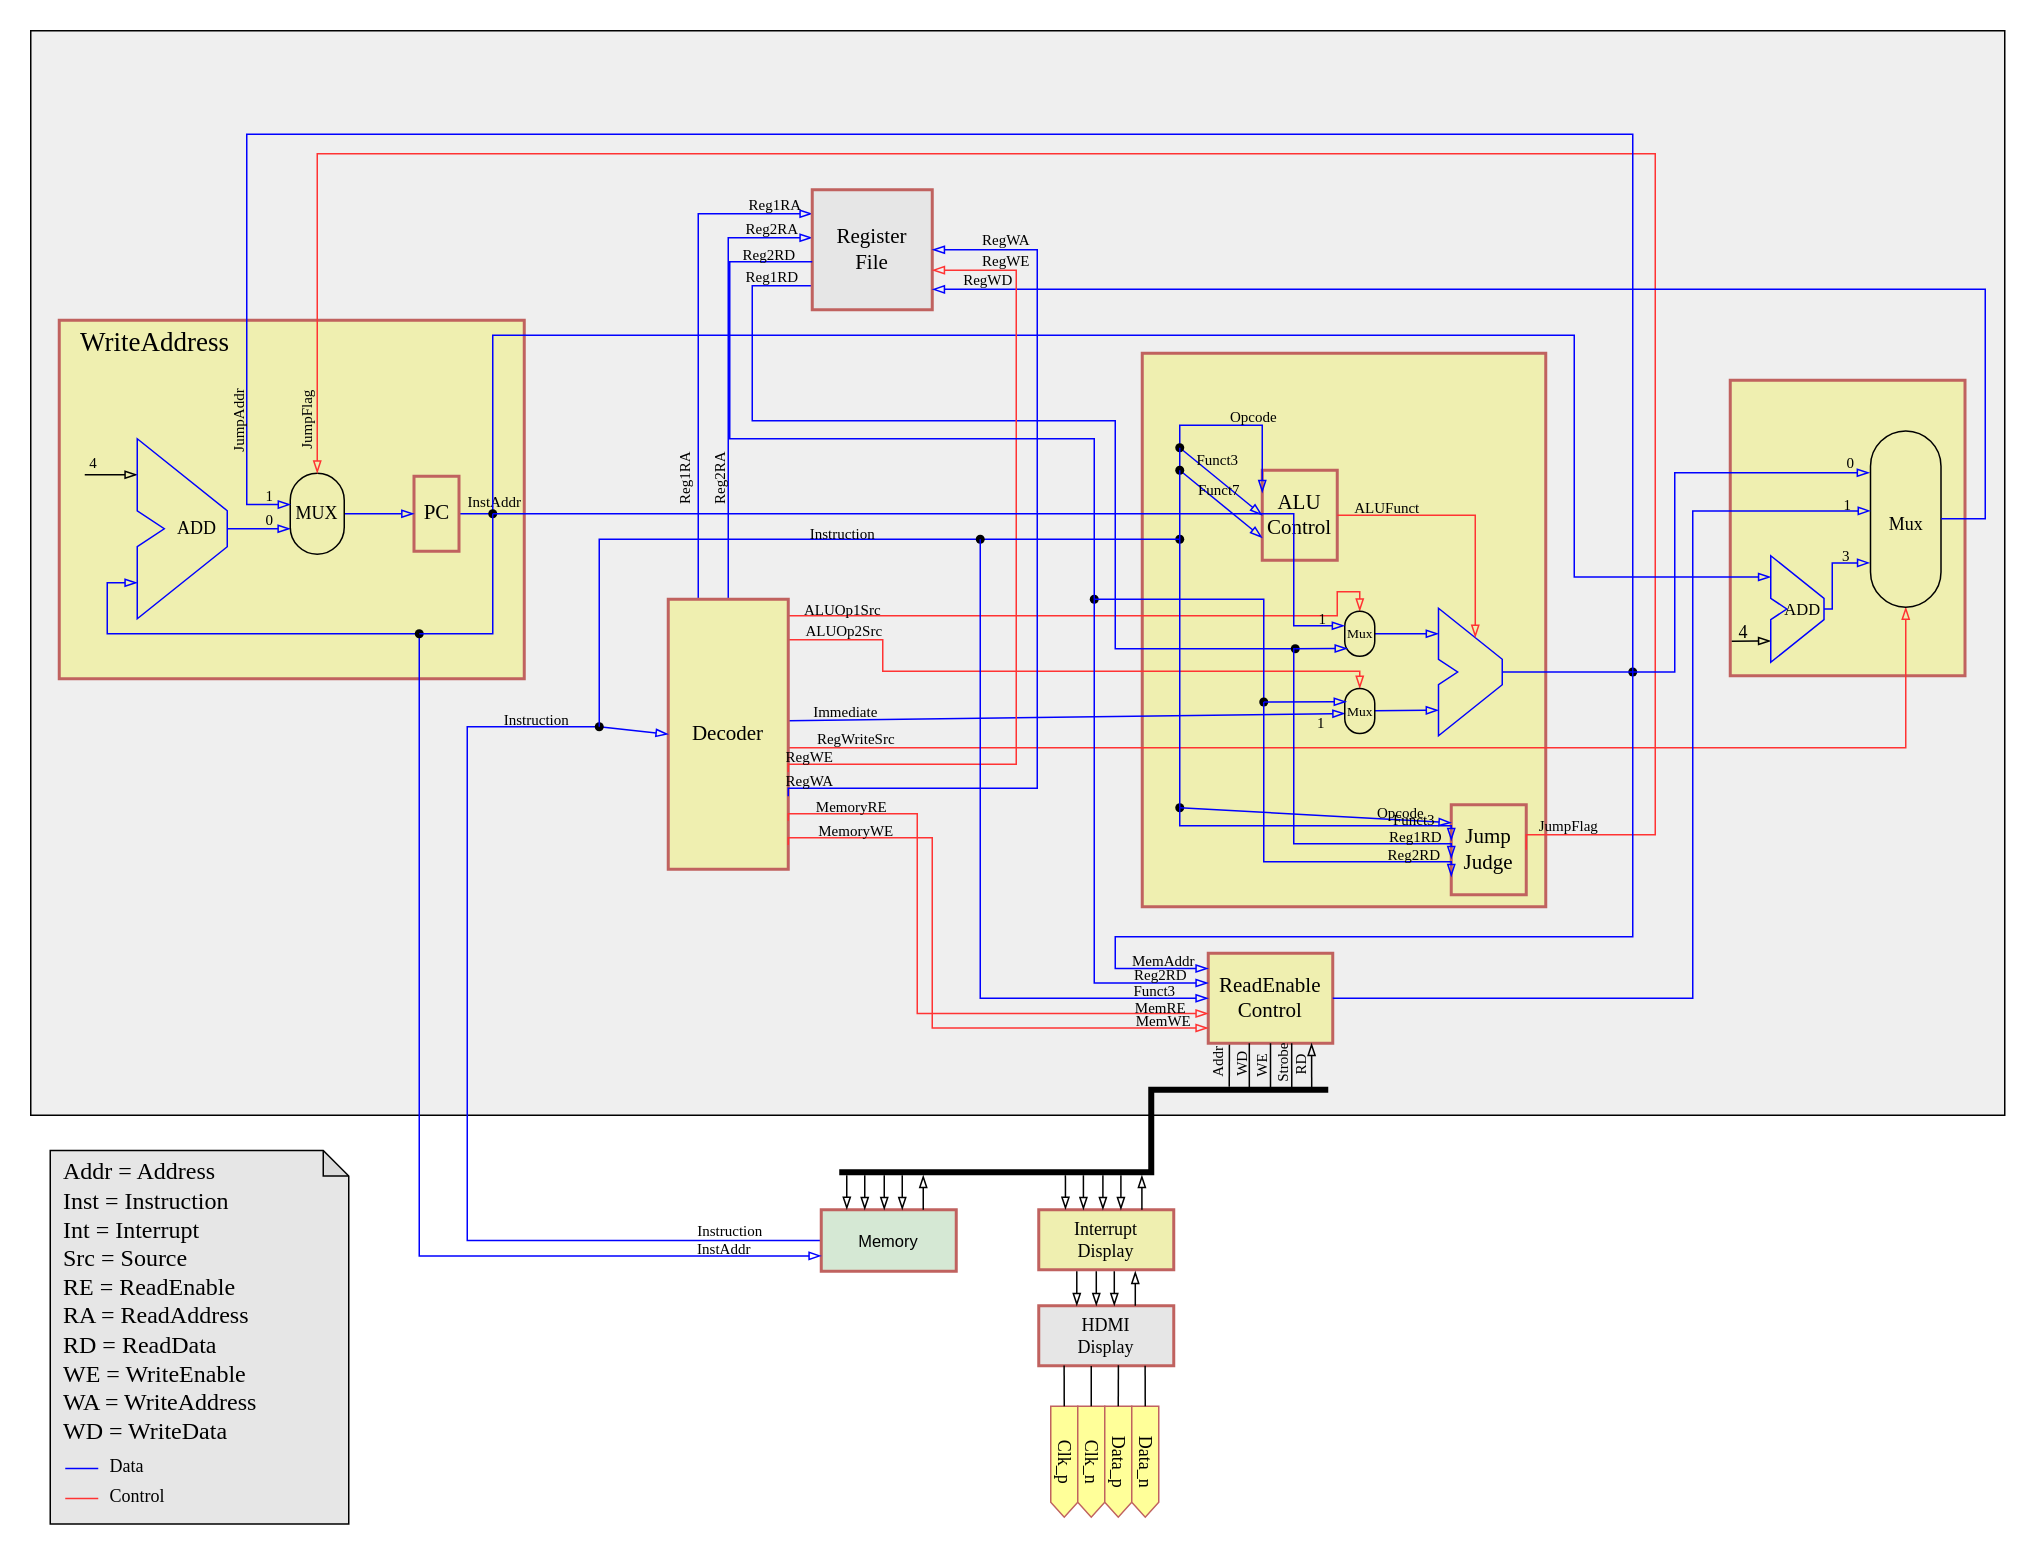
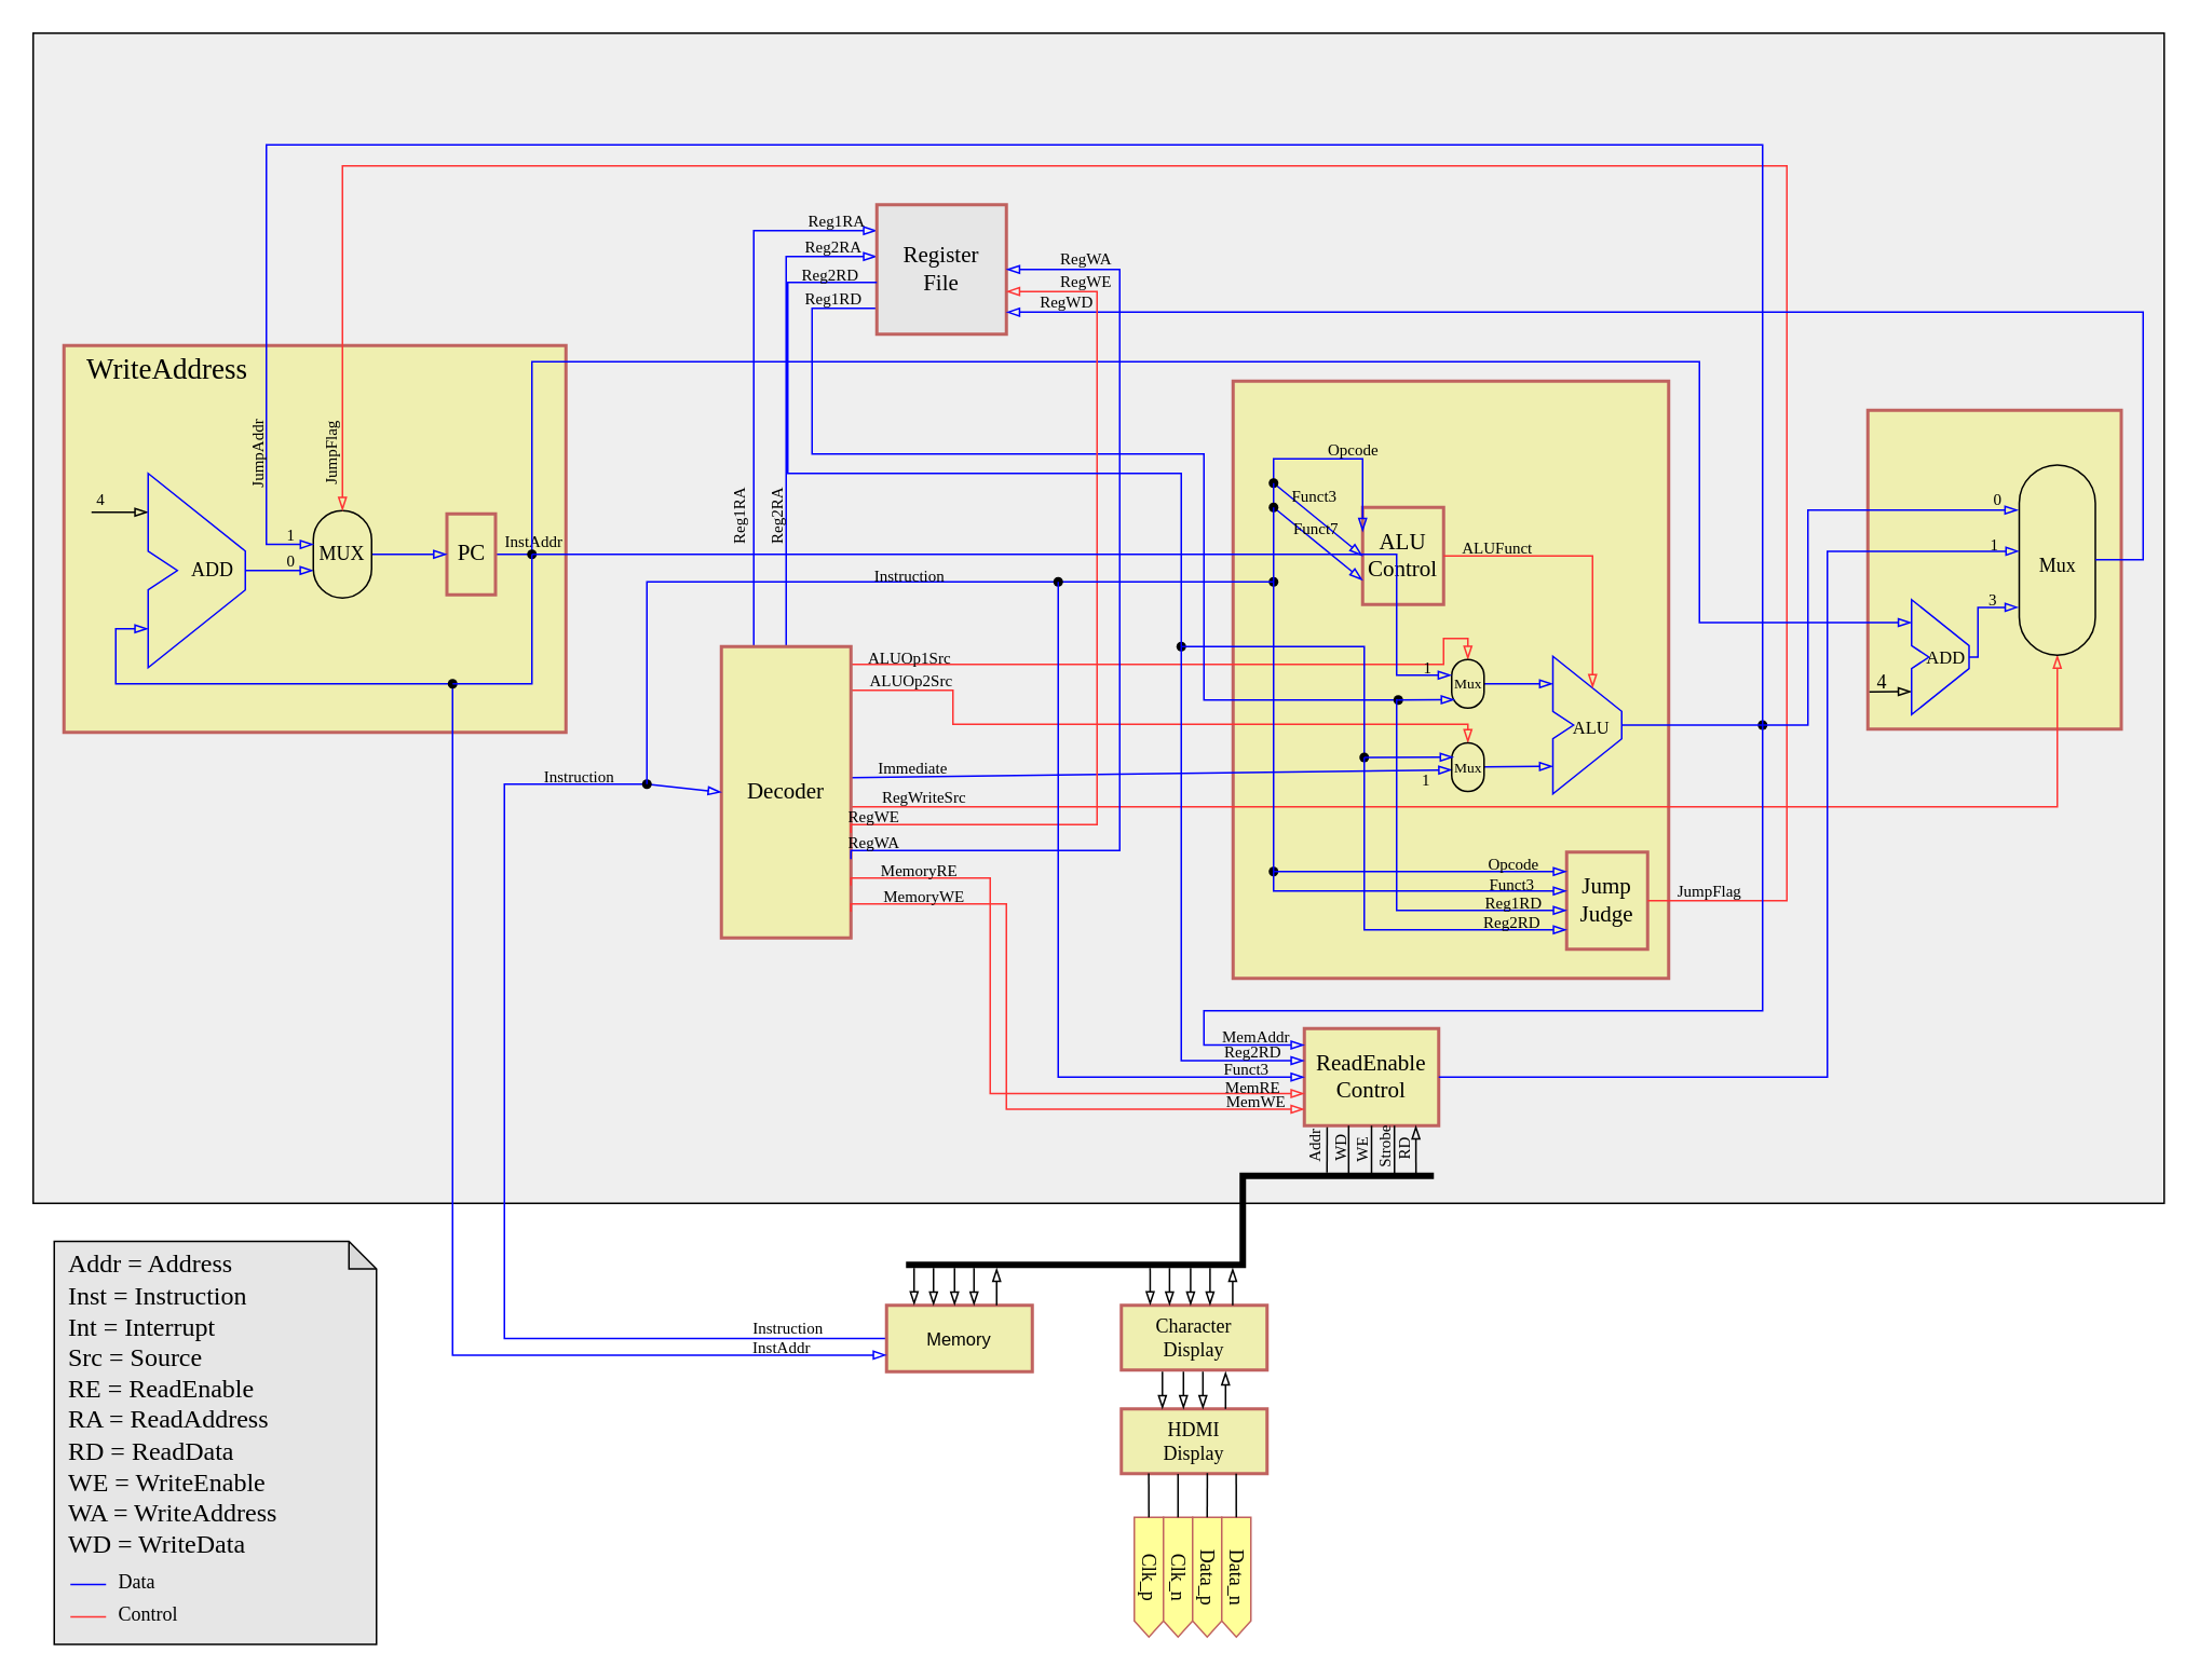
+ <mxCell id="41" value="ALU" style="text;html=1;align=center;verticalAlign=middle;resizable=1;points=[];autosize=1;strokeColor=none;fillColor=none;fontFamily=Times New Roman;fontSize=11;fontColor=default;labelBackgroundColor=none;" parent="1" vertex="1"><mxGeometry x="961" y="436.5" width="41" height="25" as="geometry" /></mxCell>
- <mxCell id="46" value="Jump&lt;div&gt;Judge&lt;/div&gt;" style="whiteSpace=wrap;html=1;fontFamily=Times New Roman;fontSize=14;fontColor=default;labelBackgroundColor=none;points=[[0,0,0,0,0],[0,0.2,0,0,0],[0,0.4,0,0,0],[0,0.6,0,0,0],[0,0.8,0,0,0],[0,1,0,0,0],[0.25,0,0,0,0],[0.25,1,0,0,0],[0.5,0,0,0,0],[0.5,1,0,0,0],[0.75,0,0,0,0],[0.75,1,0,0,0],[1,0,0,0,0],[1,0.25,0,0,0],[1,0.5,0,0,0],[1,0.75,0,0,0],[1,1,0,0,0]];strokeColor=#C0625F;strokeWidth=2;fillColor=none;" parent="1" vertex="1"><mxGeometry x="967" y="536" width="50" height="60" as="geometry" /></mxCell>
+ <mxCell id="46" value="Jump&lt;div&gt;Judge&lt;/div&gt;" style="whiteSpace=wrap;html=1;fontFamily=Times New Roman;fontSize=14;fontColor=default;labelBackgroundColor=none;points=[[0,0,0,0,0],[0,0.2,0,0,0],[0,0.4,0,0,0],[0,0.6,0,0,0],[0,0.8,0,0,0],[0,1,0,0,0],[0.25,0,0,0,0],[0.25,1,0,0,0],[0.5,0,0,0,0],[0.5,1,0,0,0],[0.75,0,0,0,0],[0.75,1,0,0,0],[1,0,0,0,0],[1,0.25,0,0,0],[1,0.5,0,0,0],[1,0.75,0,0,0],[1,1,0,0,0]];strokeColor=#C0625F;strokeWidth=2;fillColor=none;" parent="1" vertex="1"><mxGeometry x="967" y="526" width="50" height="60" as="geometry" /></mxCell>
- <mxCell id="142" value="Interrupt&lt;div&gt;Display&lt;/div&gt;" style="rounded=0;whiteSpace=wrap;html=1;points=[[0,0,0,0,0],[0,0.25,0,0,0],[0,0.5,0,0,0],[0,0.75,0,0,0],[0,1,0,0,0],[0.25,0,0,0,0],[0.25,1,0,0,0],[0.5,0,0,0,0],[0.5,1,0,0,0],[0.75,0,0,0,0],[0.75,1,0,0,0],[1,0,0,0,0],[1,0.09,0,0,0],[1,0.18,0,0,0],[1,0.27,0,0,0],[1,0.36,0,0,0],[1,0.45,0,0,0],[1,0.55,0,0,0],[1,0.64,0,0,0],[1,0.73,0,0,0],[1,0.82,0,0,0],[1,0.91,0,0,0],[1,1,0,0,0]];fillColor=#EFEFB0;strokeColor=#C0625F;strokeWidth=2;fontFamily=Times New Roman;" parent="1" vertex="1"><mxGeometry x="692" y="806" width="90" height="40" as="geometry" /></mxCell>
+ <mxCell id="142" value="Character&lt;div&gt;Display&lt;/div&gt;" style="rounded=0;whiteSpace=wrap;html=1;points=[[0,0,0,0,0],[0,0.25,0,0,0],[0,0.5,0,0,0],[0,0.75,0,0,0],[0,1,0,0,0],[0.25,0,0,0,0],[0.25,1,0,0,0],[0.5,0,0,0,0],[0.5,1,0,0,0],[0.75,0,0,0,0],[0.75,1,0,0,0],[1,0,0,0,0],[1,0.09,0,0,0],[1,0.18,0,0,0],[1,0.27,0,0,0],[1,0.36,0,0,0],[1,0.45,0,0,0],[1,0.55,0,0,0],[1,0.64,0,0,0],[1,0.73,0,0,0],[1,0.82,0,0,0],[1,0.91,0,0,0],[1,1,0,0,0]];fillColor=#EFEFB0;strokeColor=#C0625F;strokeWidth=2;fontFamily=Times New Roman;" parent="1" vertex="1"><mxGeometry x="692" y="806" width="90" height="40" as="geometry" /></mxCell>
- <mxCell id="58" value="Memory" style="whiteSpace=wrap;html=1;fontFamily=Helvetica;fontSize=11;fontColor=default;labelBackgroundColor=none;strokeColor=#C0625F;fillColor=#d5e8d4;strokeWidth=2;" parent="1" vertex="1"><mxGeometry x="547" y="806" width="90" height="41" as="geometry" /></mxCell>
+ <mxCell id="58" value="Memory" style="whiteSpace=wrap;html=1;fontFamily=Helvetica;fontSize=11;fontColor=default;labelBackgroundColor=none;strokeColor=#C0625F;fillColor=#EFEFB0;strokeWidth=2;" parent="1" vertex="1"><mxGeometry x="547" y="806" width="90" height="41" as="geometry" /></mxCell>
- <mxCell id="144" value="HDMI&lt;div&gt;Display&lt;/div&gt;" style="rounded=0;whiteSpace=wrap;html=1;points=[[0,0,0,0,0],[0,0.25,0,0,0],[0,0.5,0,0,0],[0,0.75,0,0,0],[0,1,0,0,0],[0.25,0,0,0,0],[0.25,1,0,0,0],[0.5,0,0,0,0],[0.5,1,0,0,0],[0.75,0,0,0,0],[0.75,1,0,0,0],[1,0,0,0,0],[1,0.09,0,0,0],[1,0.18,0,0,0],[1,0.27,0,0,0],[1,0.36,0,0,0],[1,0.45,0,0,0],[1,0.55,0,0,0],[1,0.64,0,0,0],[1,0.73,0,0,0],[1,0.82,0,0,0],[1,0.91,0,0,0],[1,1,0,0,0]];fillColor=#e6e6e6;strokeColor=#C0625F;strokeWidth=2;fontFamily=Times New Roman;" parent="1" vertex="1"><mxGeometry x="692" y="870" width="90" height="40" as="geometry" /></mxCell>
+ <mxCell id="144" value="HDMI&lt;div&gt;Display&lt;/div&gt;" style="rounded=0;whiteSpace=wrap;html=1;points=[[0,0,0,0,0],[0,0.25,0,0,0],[0,0.5,0,0,0],[0,0.75,0,0,0],[0,1,0,0,0],[0.25,0,0,0,0],[0.25,1,0,0,0],[0.5,0,0,0,0],[0.5,1,0,0,0],[0.75,0,0,0,0],[0.75,1,0,0,0],[1,0,0,0,0],[1,0.09,0,0,0],[1,0.18,0,0,0],[1,0.27,0,0,0],[1,0.36,0,0,0],[1,0.45,0,0,0],[1,0.55,0,0,0],[1,0.64,0,0,0],[1,0.73,0,0,0],[1,0.82,0,0,0],[1,0.91,0,0,0],[1,1,0,0,0]];fillColor=#EFEFB0;strokeColor=#C0625F;strokeWidth=2;fontFamily=Times New Roman;" parent="1" vertex="1"><mxGeometry x="692" y="870" width="90" height="40" as="geometry" /></mxCell>
